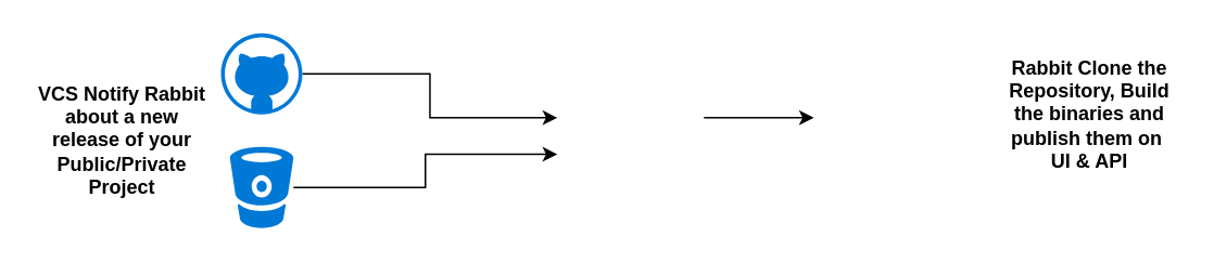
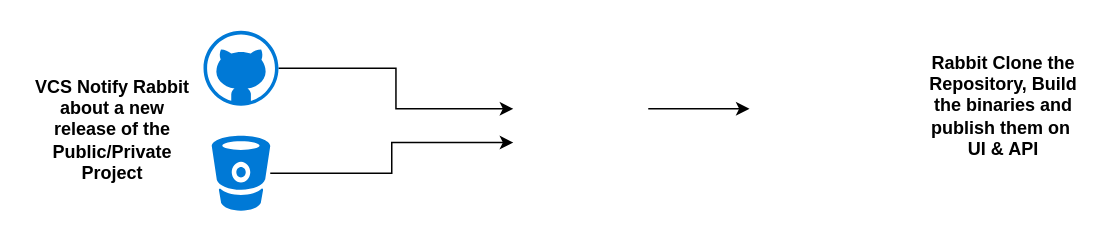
- <mxCell id="9" value="VCS Notify Rabbit about a new release of your Public/Private&lt;br&gt;Project&lt;br&gt;" style="text;html=1;strokeColor=none;fillColor=none;align=center;verticalAlign=middle;whiteSpace=wrap;rounded=0;fontStyle=1" vertex="1" parent="1"><mxGeometry x="20" y="40" width="109" height="92" as="geometry" /></mxCell>
+ <mxCell id="9" value="VCS Notify Rabbit about a new release of the Public/Private&lt;br&gt;Project&lt;br&gt;" style="text;html=1;strokeColor=none;fillColor=none;align=center;verticalAlign=middle;whiteSpace=wrap;rounded=0;fontStyle=1" vertex="1" parent="1"><mxGeometry x="20" y="40" width="109" height="92" as="geometry" /></mxCell>
